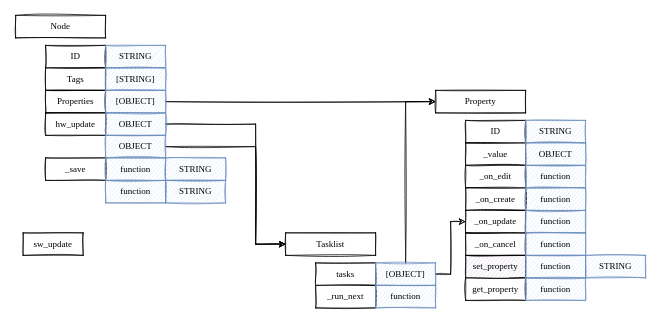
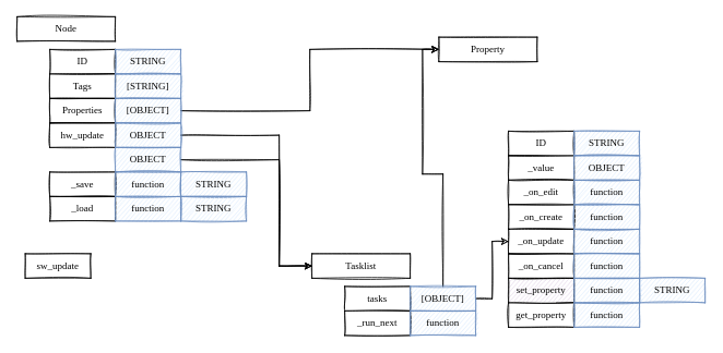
- <mxCell id="10" value="Property" style="rounded=0;whiteSpace=wrap;html=1;sketch=1;fontFamily=Architects Daughter;fontSource=https%3A%2F%2Ffonts.googleapis.com%2Fcss%3Ffamily%3DArchitects%2BDaughter;" vertex="1" parent="1"><mxGeometry x="580" y="120" width="120" height="30" as="geometry" /></mxCell>
+ <mxCell id="10" value="Property" style="rounded=0;whiteSpace=wrap;html=1;sketch=1;fontFamily=Architects Daughter;fontSource=https%3A%2F%2Ffonts.googleapis.com%2Fcss%3Ffamily%3DArchitects%2BDaughter;" vertex="1" parent="1"><mxGeometry x="535" y="45" width="120" height="30" as="geometry" /></mxCell>
+ <mxCell id="42" value="_load" style="rounded=0;whiteSpace=wrap;html=1;sketch=1;fontFamily=Architects Daughter;fontSource=https%3A%2F%2Ffonts.googleapis.com%2Fcss%3Ffamily%3DArchitects%2BDaughter;" vertex="1" parent="1"><mxGeometry x="60" y="240" width="80" height="30" as="geometry" /></mxCell>
